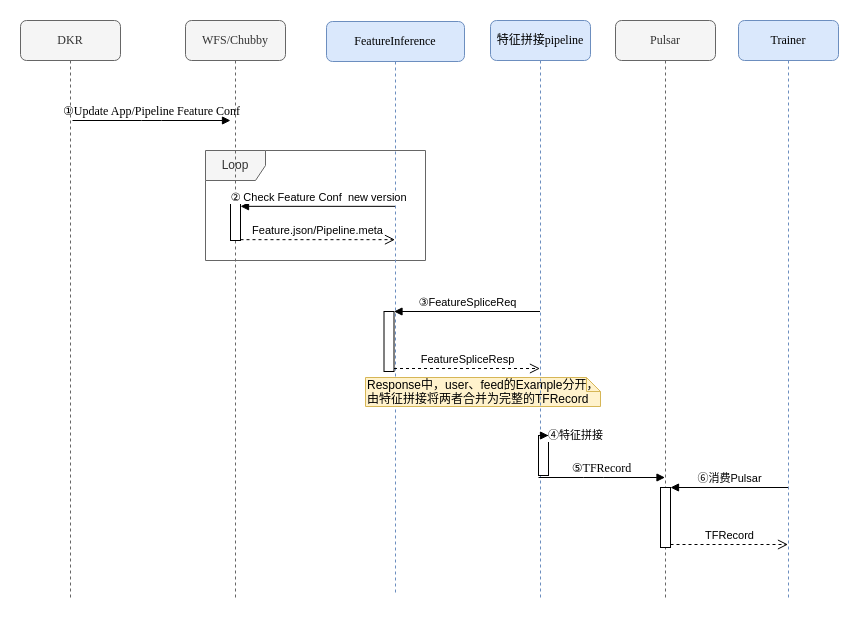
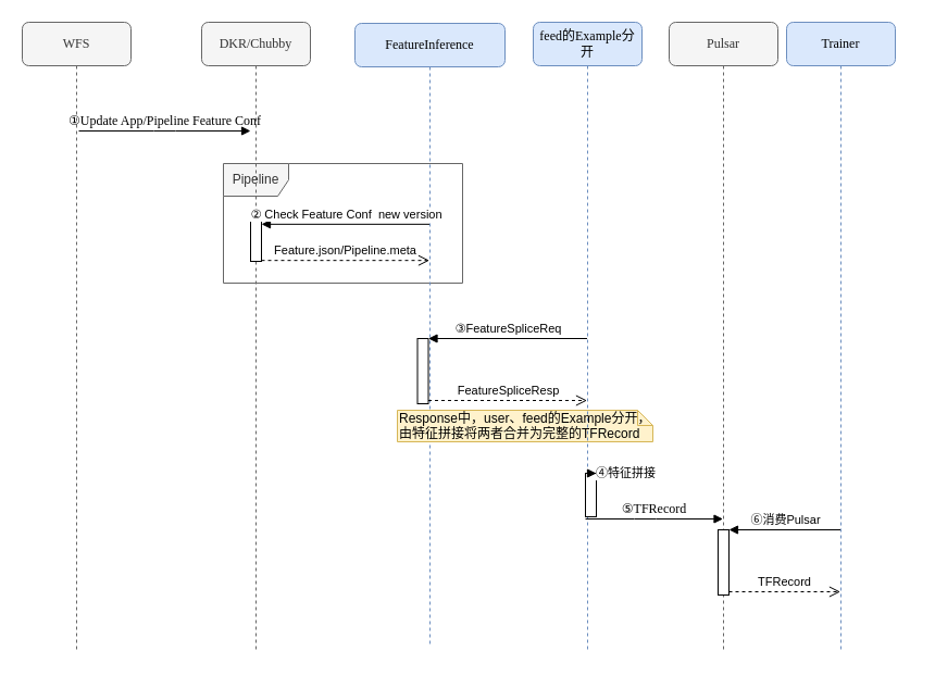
- <mxCell id="14" value="DKR" style="shape=umlLifeline;perimeter=lifelinePerimeter;whiteSpace=wrap;html=1;container=1;collapsible=0;recursiveResize=0;outlineConnect=0;rounded=1;shadow=0;comic=0;labelBackgroundColor=none;strokeWidth=1;fontFamily=Verdana;fontSize=12;align=center;fillColor=#f5f5f5;strokeColor=#666666;fontColor=#333333;" parent="1" vertex="1"><mxGeometry x="20" y="20" width="100" height="580" as="geometry" /></mxCell>
+ <mxCell id="14" value="WFS" style="shape=umlLifeline;perimeter=lifelinePerimeter;whiteSpace=wrap;html=1;container=1;collapsible=0;recursiveResize=0;outlineConnect=0;rounded=1;shadow=0;comic=0;labelBackgroundColor=none;strokeWidth=1;fontFamily=Verdana;fontSize=12;align=center;fillColor=#f5f5f5;strokeColor=#666666;fontColor=#333333;" parent="1" vertex="1"><mxGeometry x="20" y="20" width="100" height="580" as="geometry" /></mxCell>
- <mxCell id="3" value="WFS/Chubby" style="shape=umlLifeline;perimeter=lifelinePerimeter;whiteSpace=wrap;html=1;container=1;collapsible=0;recursiveResize=0;outlineConnect=0;rounded=1;shadow=0;comic=0;labelBackgroundColor=none;strokeWidth=1;fontFamily=Verdana;fontSize=12;align=center;fillColor=#f5f5f5;strokeColor=#666666;fontColor=#333333;" parent="1" vertex="1"><mxGeometry x="185" y="20" width="100" height="580" as="geometry" /></mxCell>
+ <mxCell id="3" value="DKR/Chubby" style="shape=umlLifeline;perimeter=lifelinePerimeter;whiteSpace=wrap;html=1;container=1;collapsible=0;recursiveResize=0;outlineConnect=0;rounded=1;shadow=0;comic=0;labelBackgroundColor=none;strokeWidth=1;fontFamily=Verdana;fontSize=12;align=center;fillColor=#f5f5f5;strokeColor=#666666;fontColor=#333333;" parent="1" vertex="1"><mxGeometry x="185" y="20" width="100" height="580" as="geometry" /></mxCell>
- <mxCell id="8" value="特征拼接pipeline" style="shape=umlLifeline;perimeter=lifelinePerimeter;whiteSpace=wrap;html=1;container=1;collapsible=0;recursiveResize=0;outlineConnect=0;rounded=1;shadow=0;comic=0;labelBackgroundColor=none;strokeWidth=1;fontFamily=Verdana;fontSize=12;align=center;fillColor=#dae8fc;strokeColor=#6c8ebf;" parent="1" vertex="1"><mxGeometry x="490" y="20" width="100" height="580" as="geometry" /></mxCell>
+ <mxCell id="8" value="feed的Example分开" style="shape=umlLifeline;perimeter=lifelinePerimeter;whiteSpace=wrap;html=1;container=1;collapsible=0;recursiveResize=0;outlineConnect=0;rounded=1;shadow=0;comic=0;labelBackgroundColor=none;strokeWidth=1;fontFamily=Verdana;fontSize=12;align=center;fillColor=#dae8fc;strokeColor=#6c8ebf;" parent="1" vertex="1"><mxGeometry x="490" y="20" width="100" height="580" as="geometry" /></mxCell>
- <mxCell id="2" value="Loop" style="shape=umlFrame;whiteSpace=wrap;html=1;fillColor=#f5f5f5;strokeColor=#666666;fontColor=#333333;" vertex="1" parent="1"><mxGeometry x="205" y="150" width="220" height="110" as="geometry" /></mxCell>
+ <mxCell id="2" value="Pipeline" style="shape=umlFrame;whiteSpace=wrap;html=1;fillColor=#f5f5f5;strokeColor=#666666;fontColor=#333333;" vertex="1" parent="1"><mxGeometry x="205" y="150" width="220" height="110" as="geometry" /></mxCell>
- <mxCell id="13" value="Trainer" style="shape=umlLifeline;perimeter=lifelinePerimeter;whiteSpace=wrap;html=1;container=1;collapsible=0;recursiveResize=0;outlineConnect=0;rounded=1;shadow=0;comic=0;labelBackgroundColor=none;strokeWidth=1;fontFamily=Verdana;fontSize=12;align=center;fillColor=#dae8fc;strokeColor=#6c8ebf;" parent="1" vertex="1"><mxGeometry x="738" y="20" width="100" height="580" as="geometry" /></mxCell>
+ <mxCell id="13" value="Trainer" style="shape=umlLifeline;perimeter=lifelinePerimeter;whiteSpace=wrap;html=1;container=1;collapsible=0;recursiveResize=0;outlineConnect=0;rounded=1;shadow=0;comic=0;labelBackgroundColor=none;strokeWidth=1;fontFamily=Verdana;fontSize=12;align=center;fillColor=#dae8fc;strokeColor=#6c8ebf;" parent="1" vertex="1"><mxGeometry x="723" y="20" width="100" height="580" as="geometry" /></mxCell>
